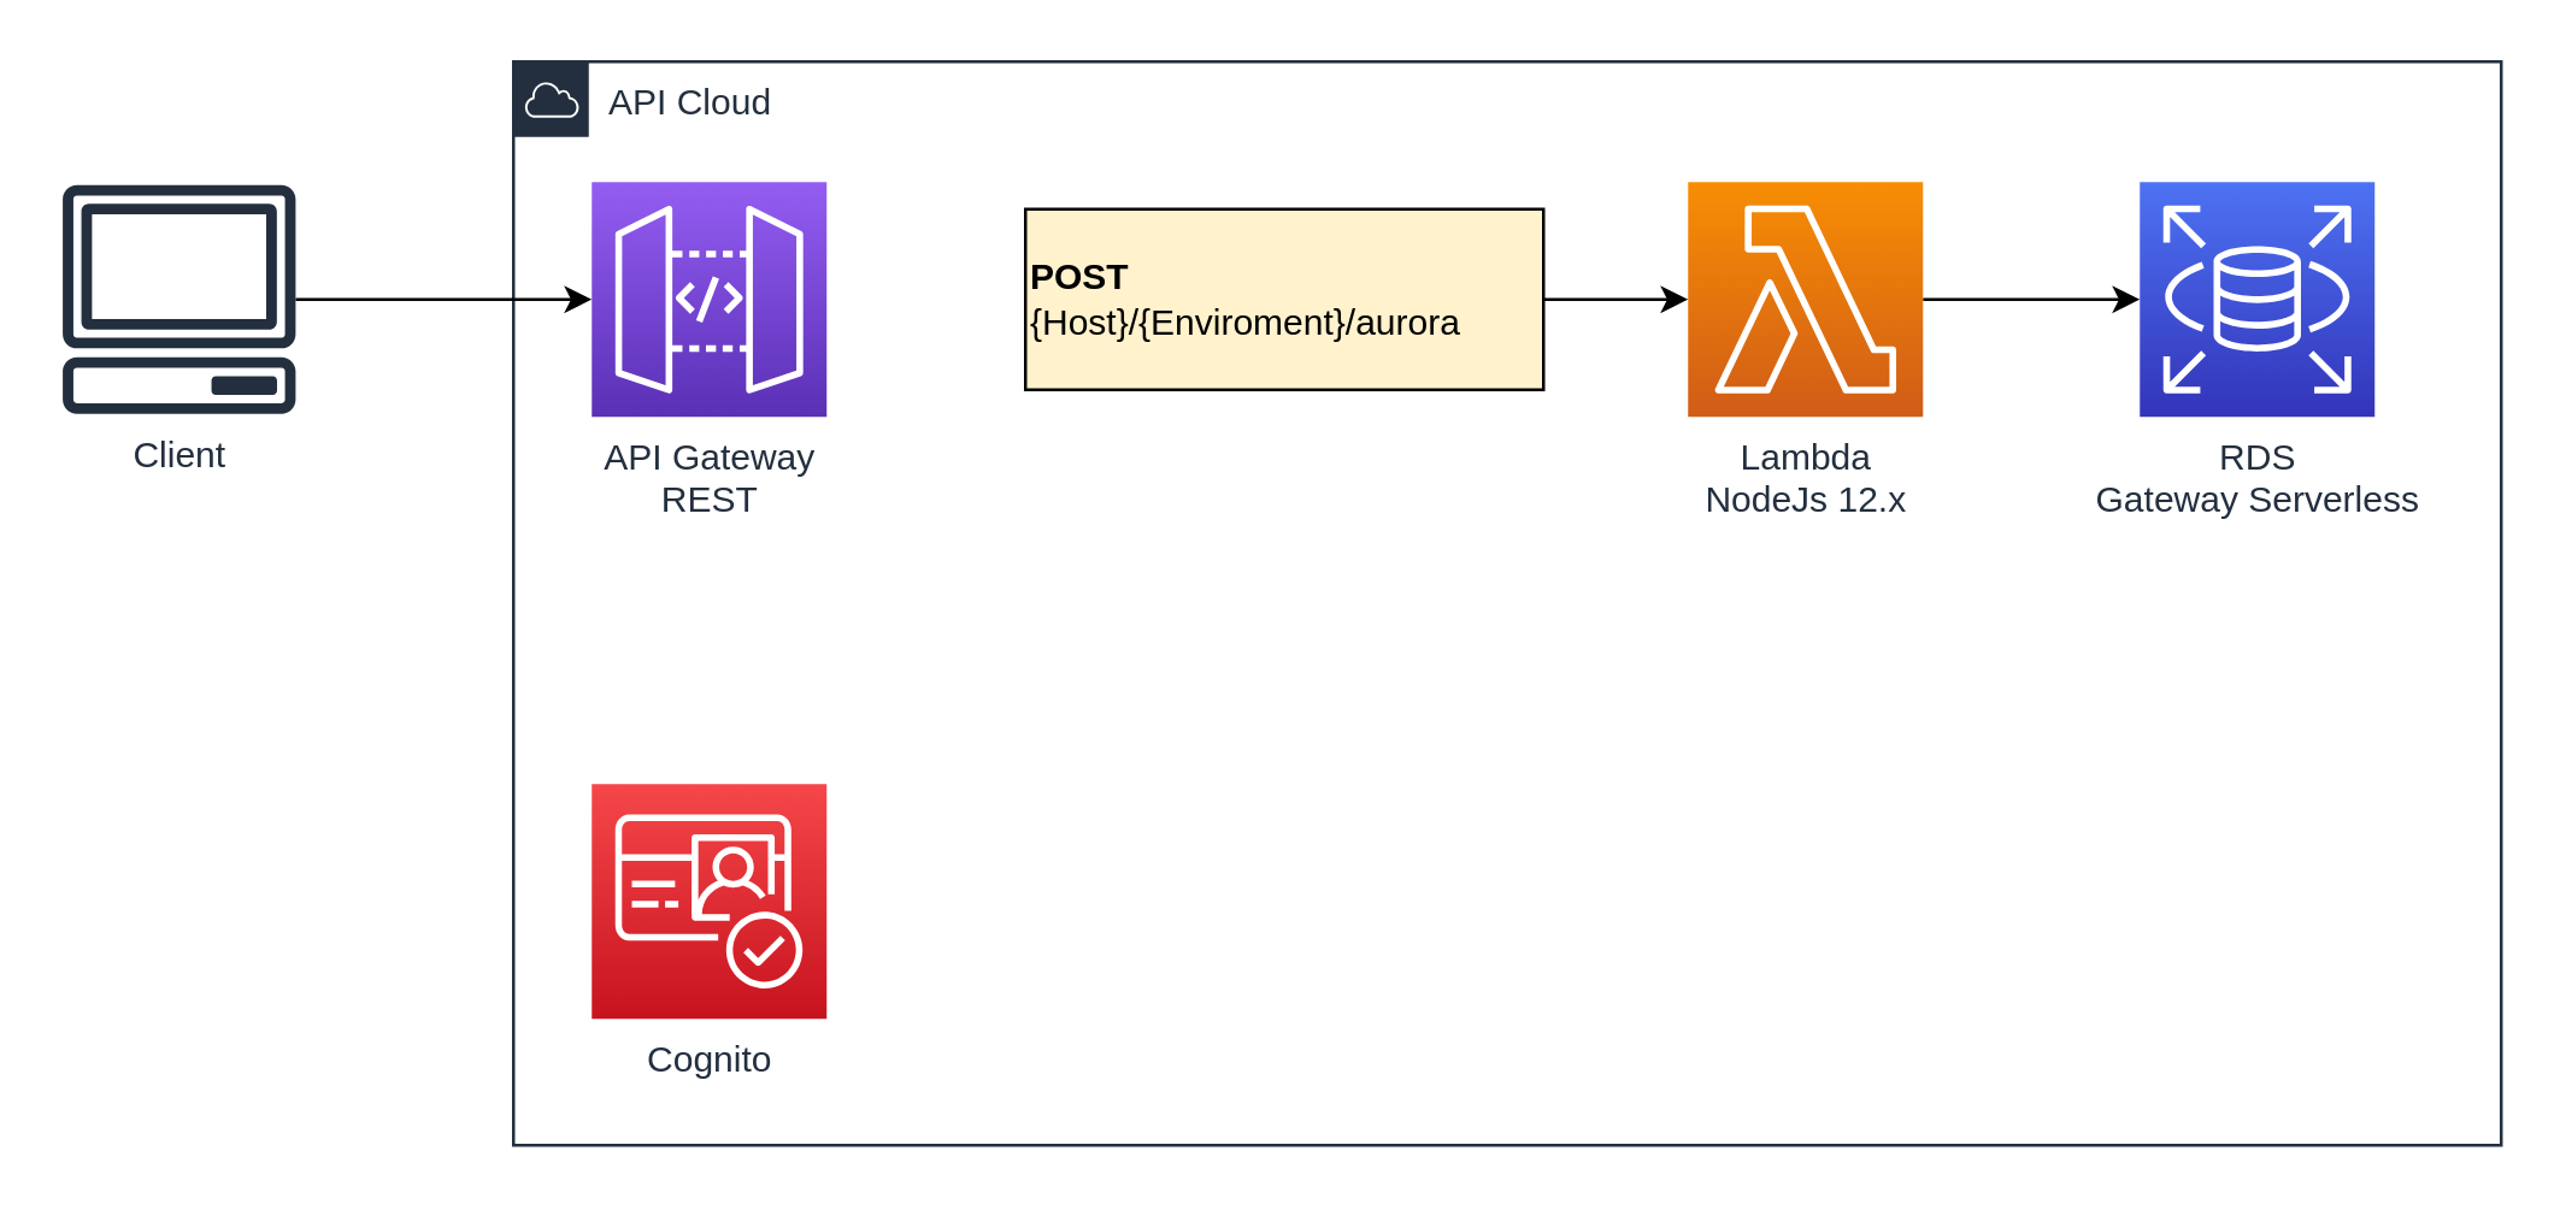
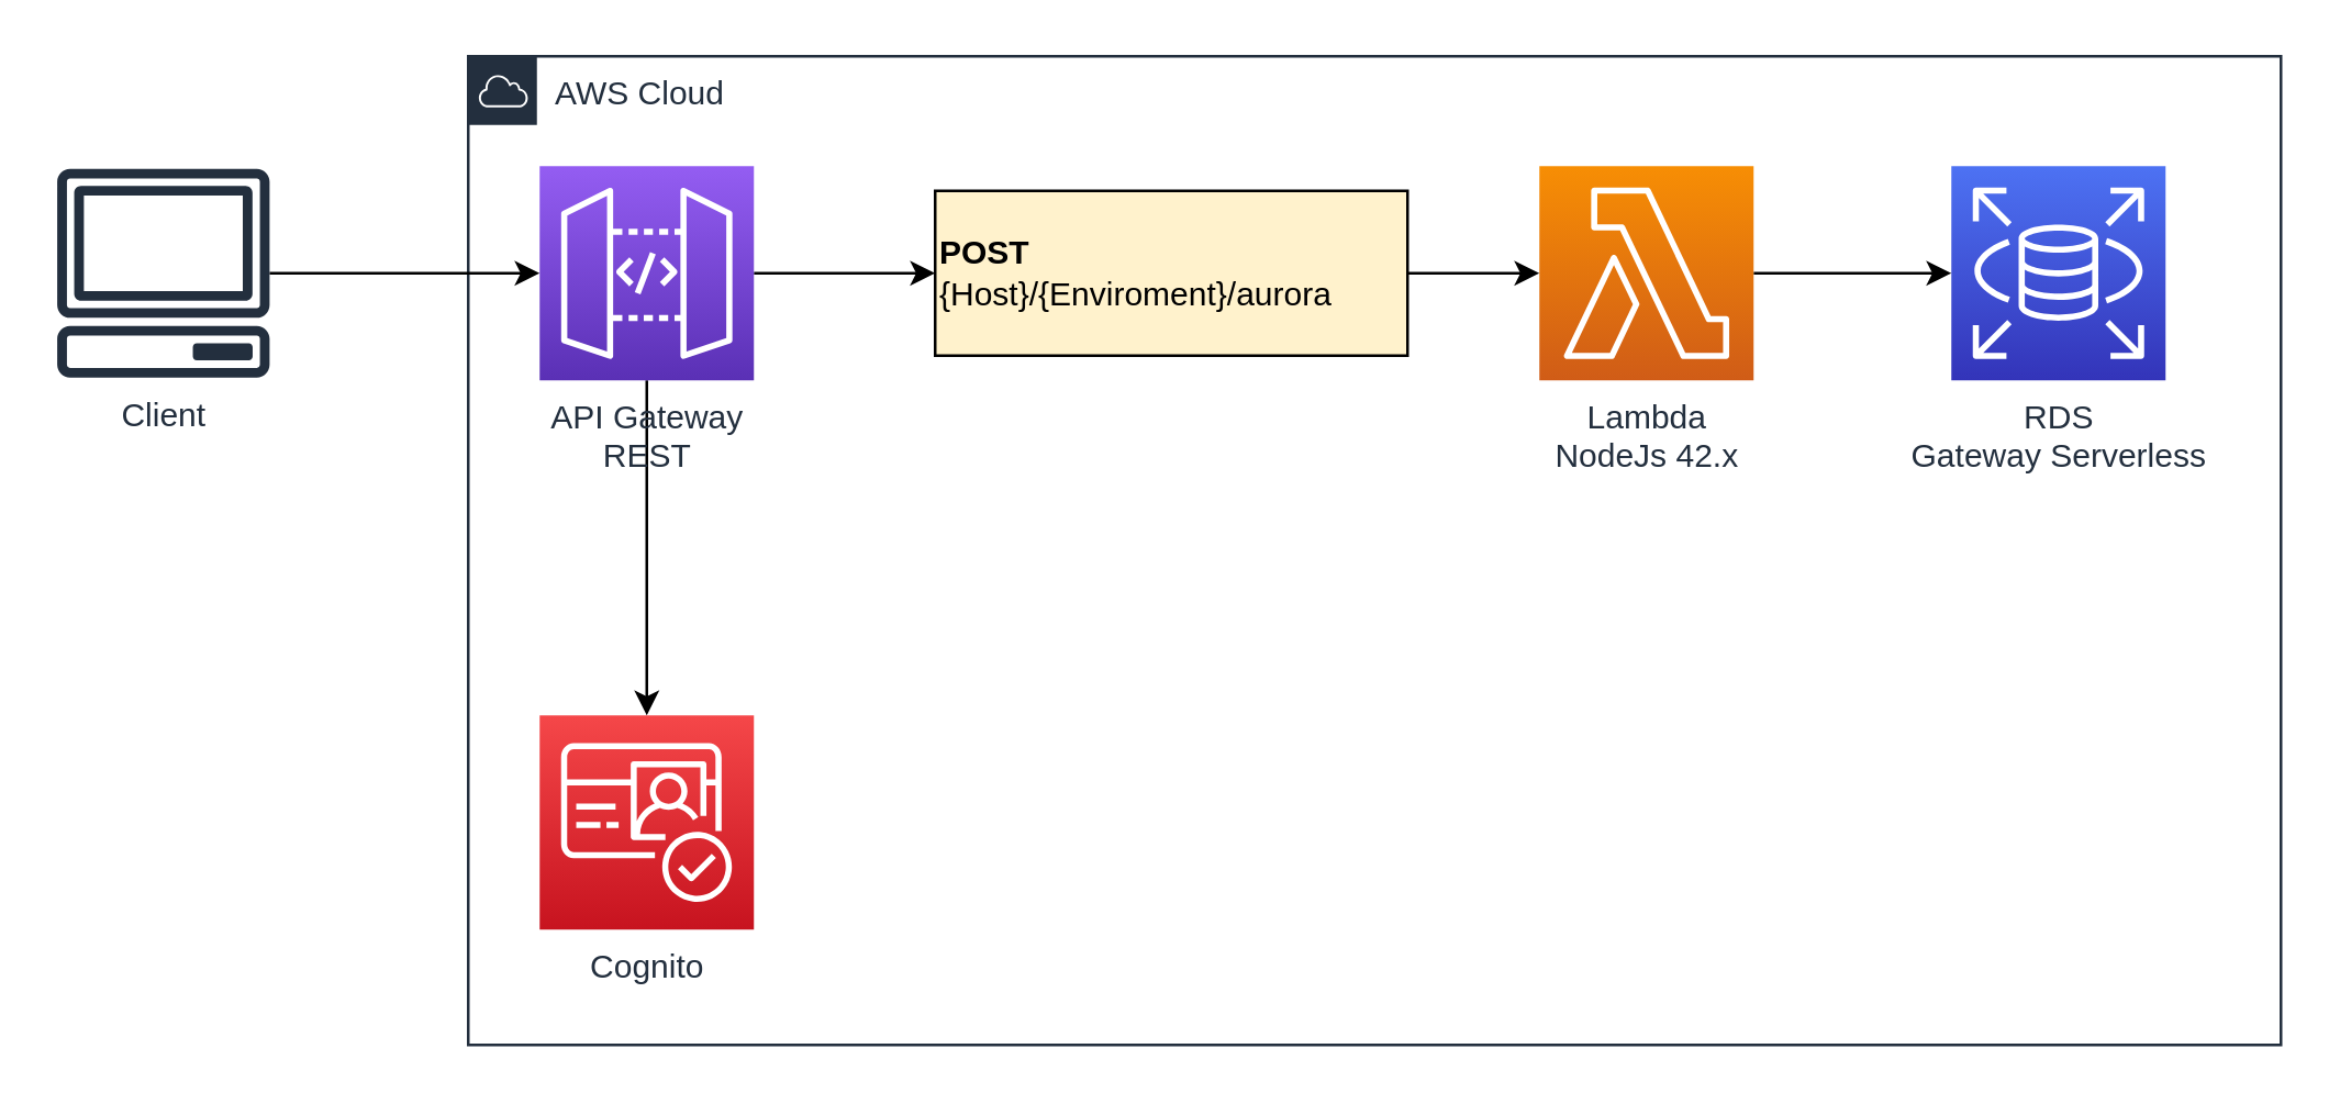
- <mxCell id="2" value="API Cloud" style="points=[[0,0],[0.25,0],[0.5,0],[0.75,0],[1,0],[1,0.25],[1,0.5],[1,0.75],[1,1],[0.75,1],[0.5,1],[0.25,1],[0,1],[0,0.75],[0,0.5],[0,0.25]];outlineConnect=0;gradientColor=none;html=1;whiteSpace=wrap;fontSize=12;fontStyle=0;shape=mxgraph.aws4.group;grIcon=mxgraph.aws4.group_aws_cloud;strokeColor=#232F3E;fillColor=none;verticalAlign=top;align=left;spacingLeft=30;fontColor=#232F3E;dashed=0;" vertex="1" parent="1"><mxGeometry x="170" y="20" width="660" height="360" as="geometry" /></mxCell>
+ <mxCell id="2" value="AWS Cloud" style="points=[[0,0],[0.25,0],[0.5,0],[0.75,0],[1,0],[1,0.25],[1,0.5],[1,0.75],[1,1],[0.75,1],[0.5,1],[0.25,1],[0,1],[0,0.75],[0,0.5],[0,0.25]];outlineConnect=0;gradientColor=none;html=1;whiteSpace=wrap;fontSize=12;fontStyle=0;shape=mxgraph.aws4.group;grIcon=mxgraph.aws4.group_aws_cloud;strokeColor=#232F3E;fillColor=none;verticalAlign=top;align=left;spacingLeft=30;fontColor=#232F3E;dashed=0;" vertex="1" parent="1"><mxGeometry x="170" y="20" width="660" height="360" as="geometry" /></mxCell>
+ <mxCell id="6" style="edgeStyle=orthogonalEdgeStyle;rounded=0;orthogonalLoop=1;jettySize=auto;html=1;" edge="1" parent="1" source="8" target="12"><mxGeometry relative="1" as="geometry" /></mxCell>
- <mxCell id="10" value="&lt;div&gt;Lambda&lt;/div&gt;&lt;div&gt;NodeJs 12.x&lt;br&gt;&lt;/div&gt;" style="outlineConnect=0;fontColor=#232F3E;gradientColor=#F78E04;gradientDirection=north;fillColor=#D05C17;strokeColor=#ffffff;dashed=0;verticalLabelPosition=bottom;verticalAlign=top;align=center;html=1;fontSize=12;fontStyle=0;aspect=fixed;shape=mxgraph.aws4.resourceIcon;resIcon=mxgraph.aws4.lambda;" vertex="1" parent="1"><mxGeometry x="560" y="60" width="78" height="78" as="geometry" /></mxCell>
+ <mxCell id="10" value="&lt;div&gt;Lambda&lt;/div&gt;&lt;div&gt;NodeJs 42.x&lt;br&gt;&lt;/div&gt;" style="outlineConnect=0;fontColor=#232F3E;gradientColor=#F78E04;gradientDirection=north;fillColor=#D05C17;strokeColor=#ffffff;dashed=0;verticalLabelPosition=bottom;verticalAlign=top;align=center;html=1;fontSize=12;fontStyle=0;aspect=fixed;shape=mxgraph.aws4.resourceIcon;resIcon=mxgraph.aws4.lambda;" vertex="1" parent="1"><mxGeometry x="560" y="60" width="78" height="78" as="geometry" /></mxCell>
+ <mxCell id="7" style="edgeStyle=orthogonalEdgeStyle;rounded=0;orthogonalLoop=1;jettySize=auto;html=1;" edge="1" parent="1" source="8" target="13"><mxGeometry relative="1" as="geometry" /></mxCell>
